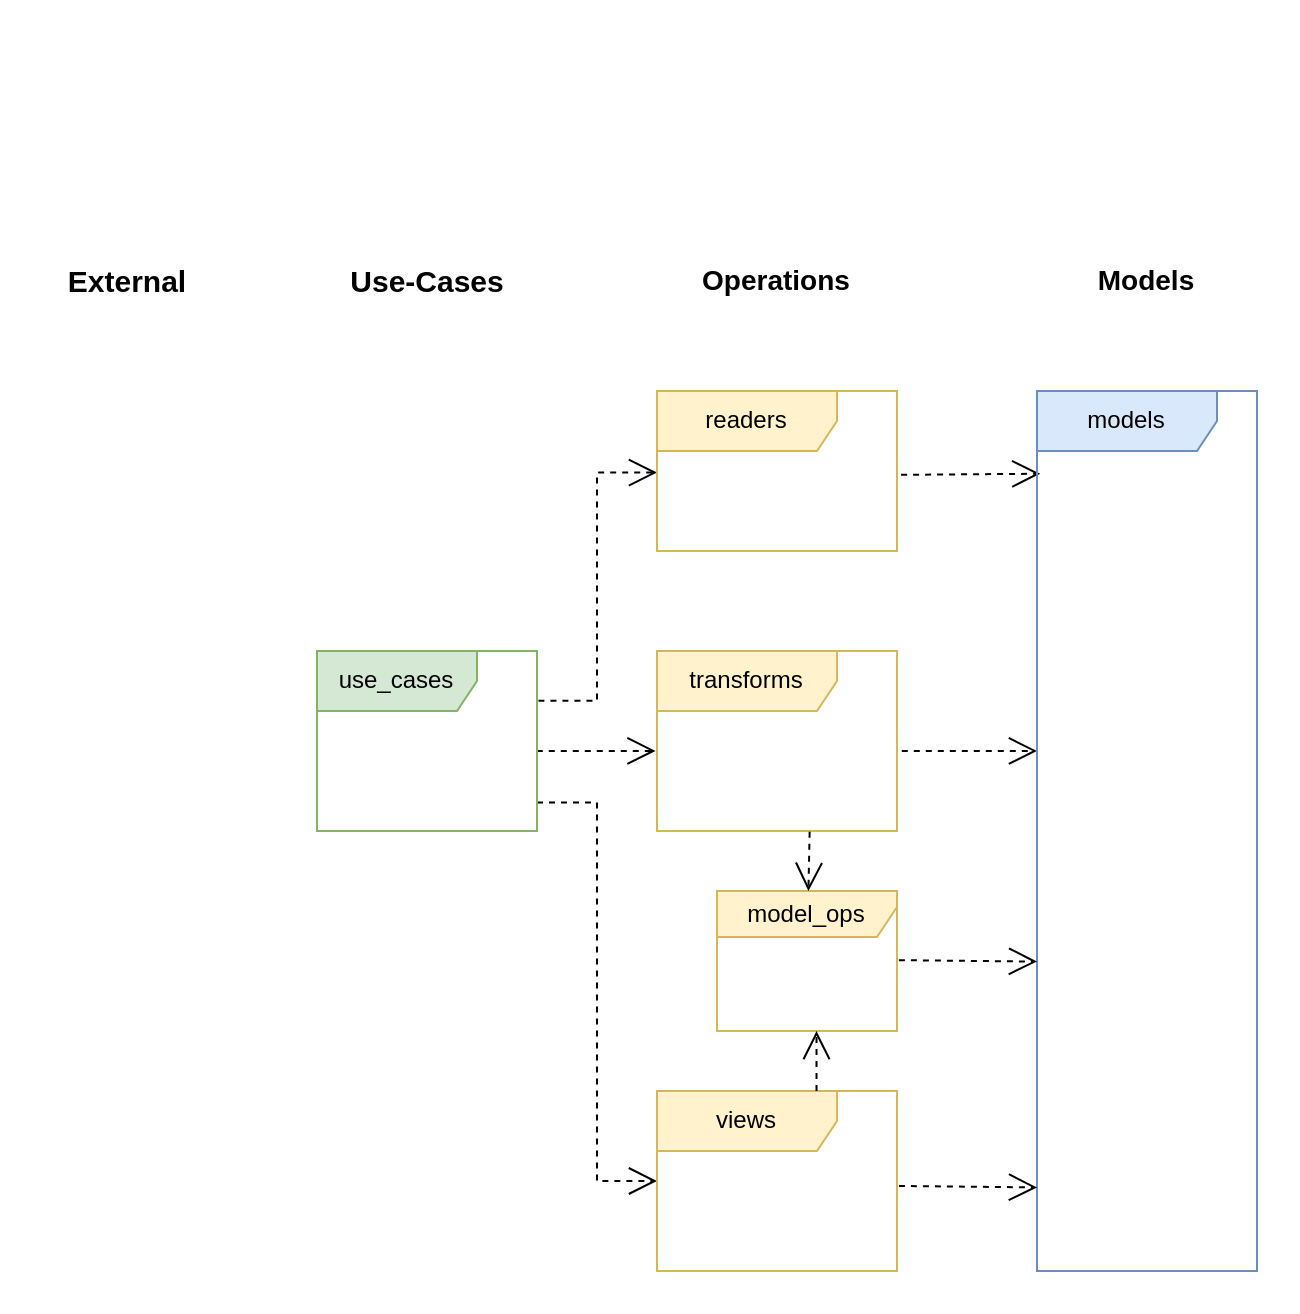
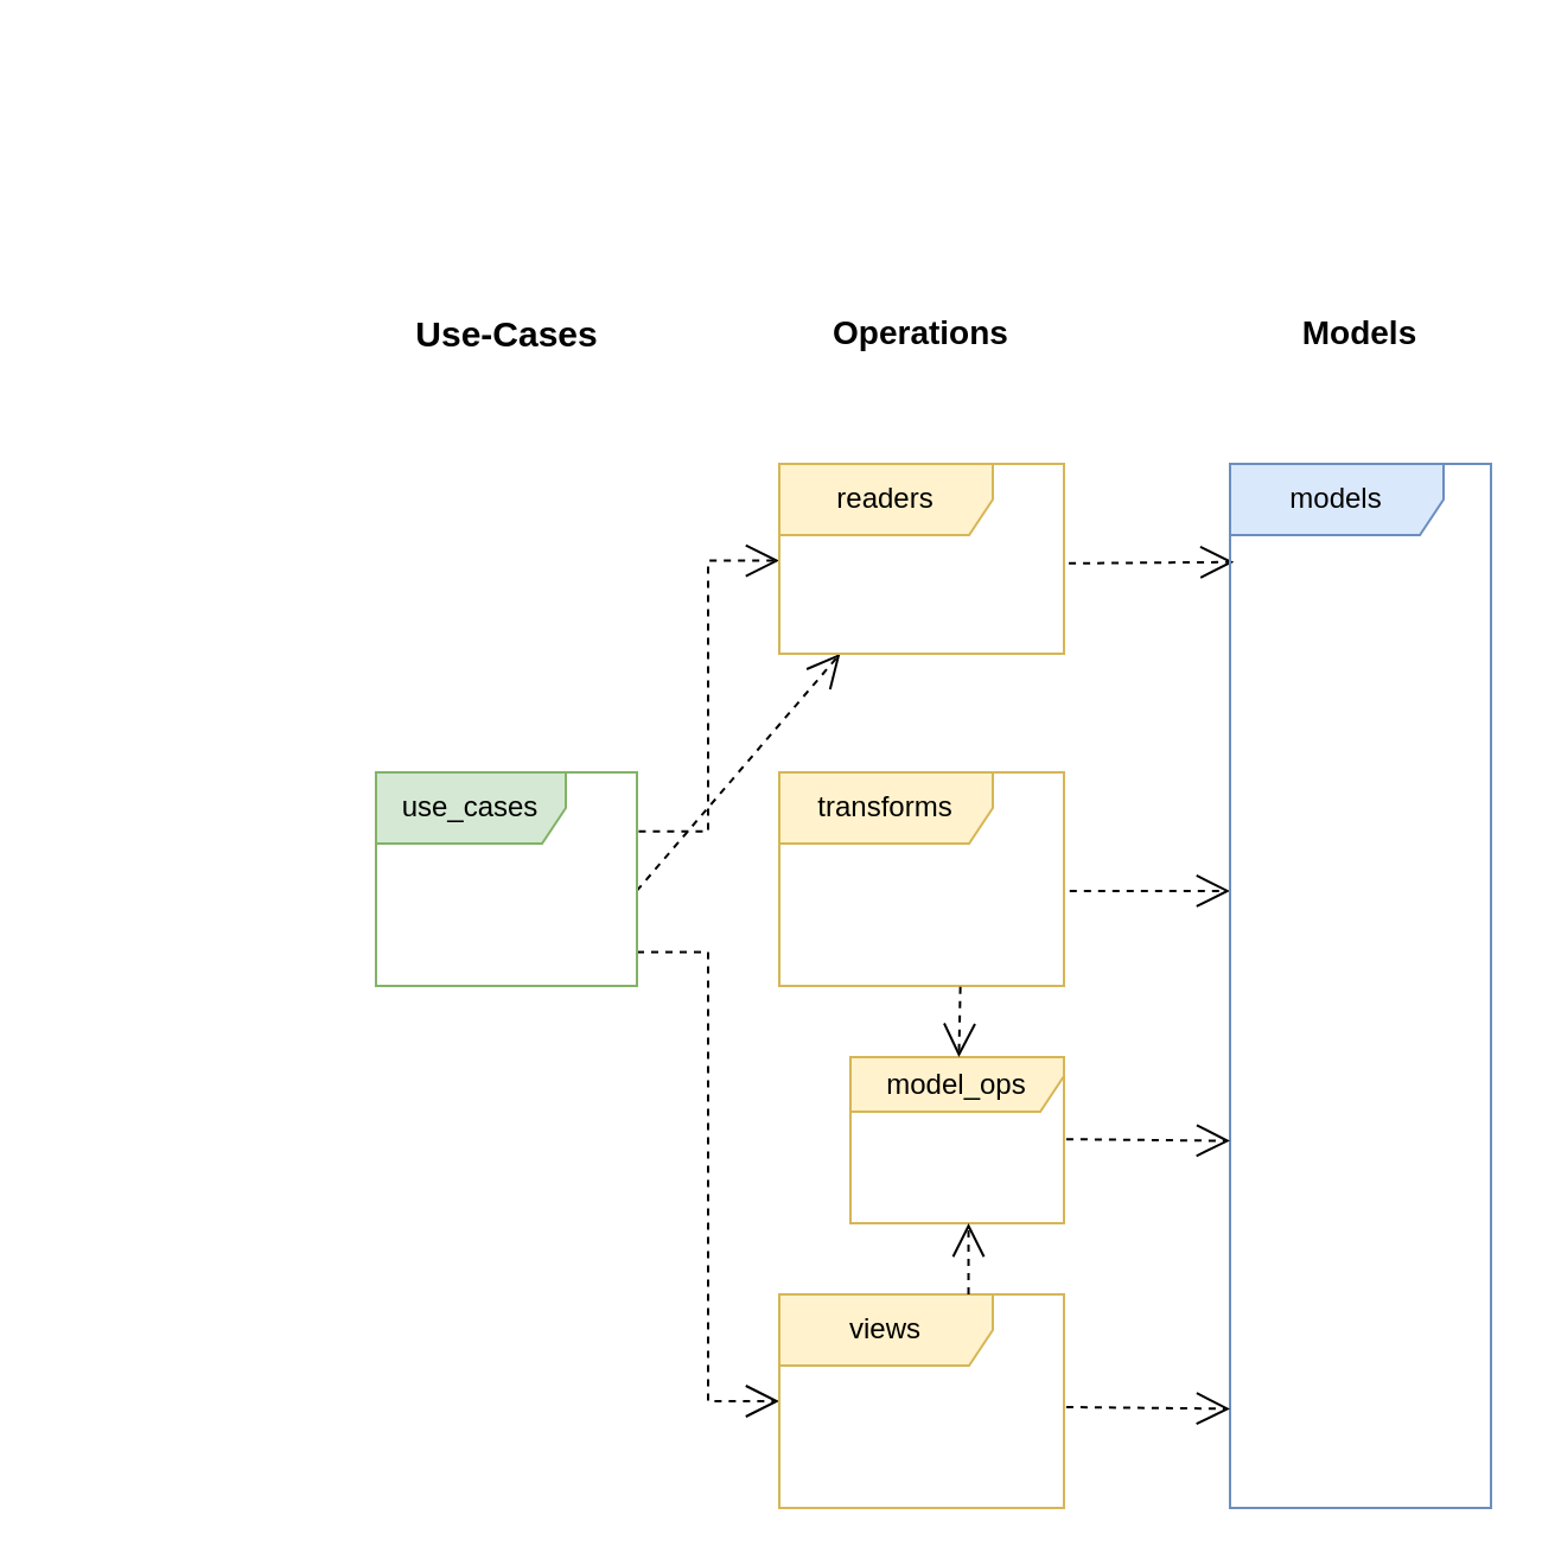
- <mxCell id="16" value="External" style="text;html=1;strokeColor=none;fillColor=none;align=center;verticalAlign=middle;whiteSpace=wrap;rounded=0;fontSize=15;fontStyle=1" parent="1" vertex="1"><mxGeometry x="20.5" y="125" width="85" height="30" as="geometry" /></mxCell>
- <mxCell id="4" value="" style="endArrow=open;endSize=12;dashed=1;html=1;rounded=0;entryX=-0.006;entryY=0.555;entryDx=0;entryDy=0;entryPerimeter=0;exitX=0.999;exitY=0.555;exitDx=0;exitDy=0;exitPerimeter=0;" parent="1" source="10" target="15" edge="1"><mxGeometry x="0.048" y="-36" width="160" relative="1" as="geometry"><mxPoint x="268.86" y="369.012" as="sourcePoint" /><mxPoint x="356.67" y="368.858" as="targetPoint" /><mxPoint as="offset" /></mxGeometry></mxCell>
+ <mxCell id="4" value="" style="endArrow=open;endSize=12;dashed=1;html=1;rounded=0;exitX=0.999;exitY=0.555;exitDx=0;exitDy=0;exitPerimeter=0;" parent="1" source="10" target="13" edge="1"><mxGeometry x="0.048" y="-36" width="160" relative="1" as="geometry"><mxPoint x="268.86" y="369.012" as="sourcePoint" /><mxPoint x="356.67" y="368.858" as="targetPoint" /><mxPoint as="offset" /></mxGeometry></mxCell>
